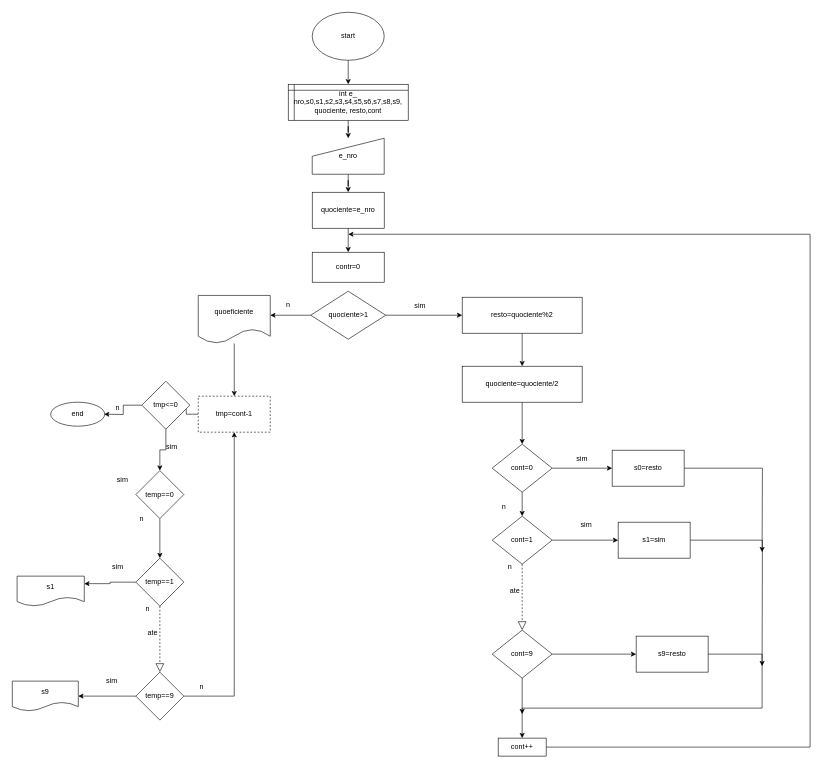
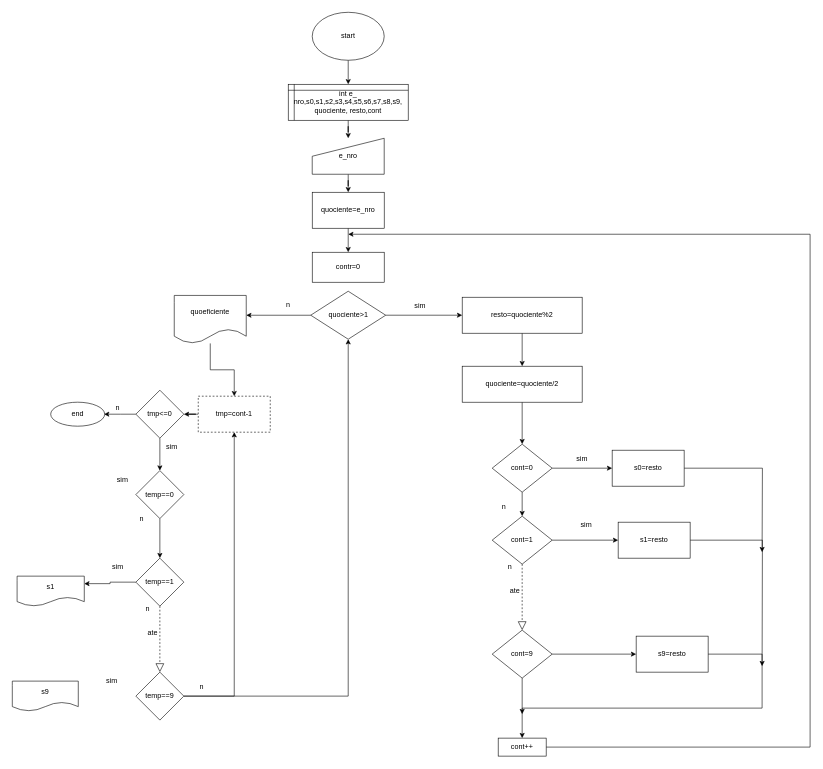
- <mxCell id="5" value="quoeficiente" style="shape=document;whiteSpace=wrap;html=1;boundedLbl=1;" vertex="1" parent="1"><mxGeometry x="330" y="492" width="120" height="80" as="geometry" /></mxCell>
+ <mxCell id="5" value="quoeficiente" style="shape=document;whiteSpace=wrap;html=1;boundedLbl=1;" vertex="1" parent="1"><mxGeometry x="290" y="492" width="120" height="80" as="geometry" /></mxCell>
- <mxCell id="48" value="tmp&amp;lt;=0" style="rhombus;whiteSpace=wrap;html=1;" vertex="1" parent="1"><mxGeometry x="236" y="635" width="80" height="80" as="geometry" /></mxCell>
+ <mxCell id="48" value="tmp&amp;lt;=0" style="rhombus;whiteSpace=wrap;html=1;" vertex="1" parent="1"><mxGeometry x="226" y="650" width="80" height="80" as="geometry" /></mxCell>
- <mxCell id="26" value="s1=sim" style="rounded=0;whiteSpace=wrap;html=1;" vertex="1" parent="1"><mxGeometry x="1030" y="870" width="120" height="60" as="geometry" /></mxCell>
+ <mxCell id="26" value="s1=resto" style="rounded=0;whiteSpace=wrap;html=1;" vertex="1" parent="1"><mxGeometry x="1030" y="870" width="120" height="60" as="geometry" /></mxCell>
- <mxCell id="57" style="edgeStyle=orthogonalEdgeStyle;rounded=0;orthogonalLoop=1;jettySize=auto;html=1;" edge="1" parent="1" source="58" target="67"><mxGeometry relative="1" as="geometry" /></mxCell>
+ <mxCell id="57" style="edgeStyle=orthogonalEdgeStyle;rounded=0;orthogonalLoop=1;jettySize=auto;html=1;" edge="1" parent="1" source="58" target="15"><mxGeometry relative="1" as="geometry" /></mxCell>
